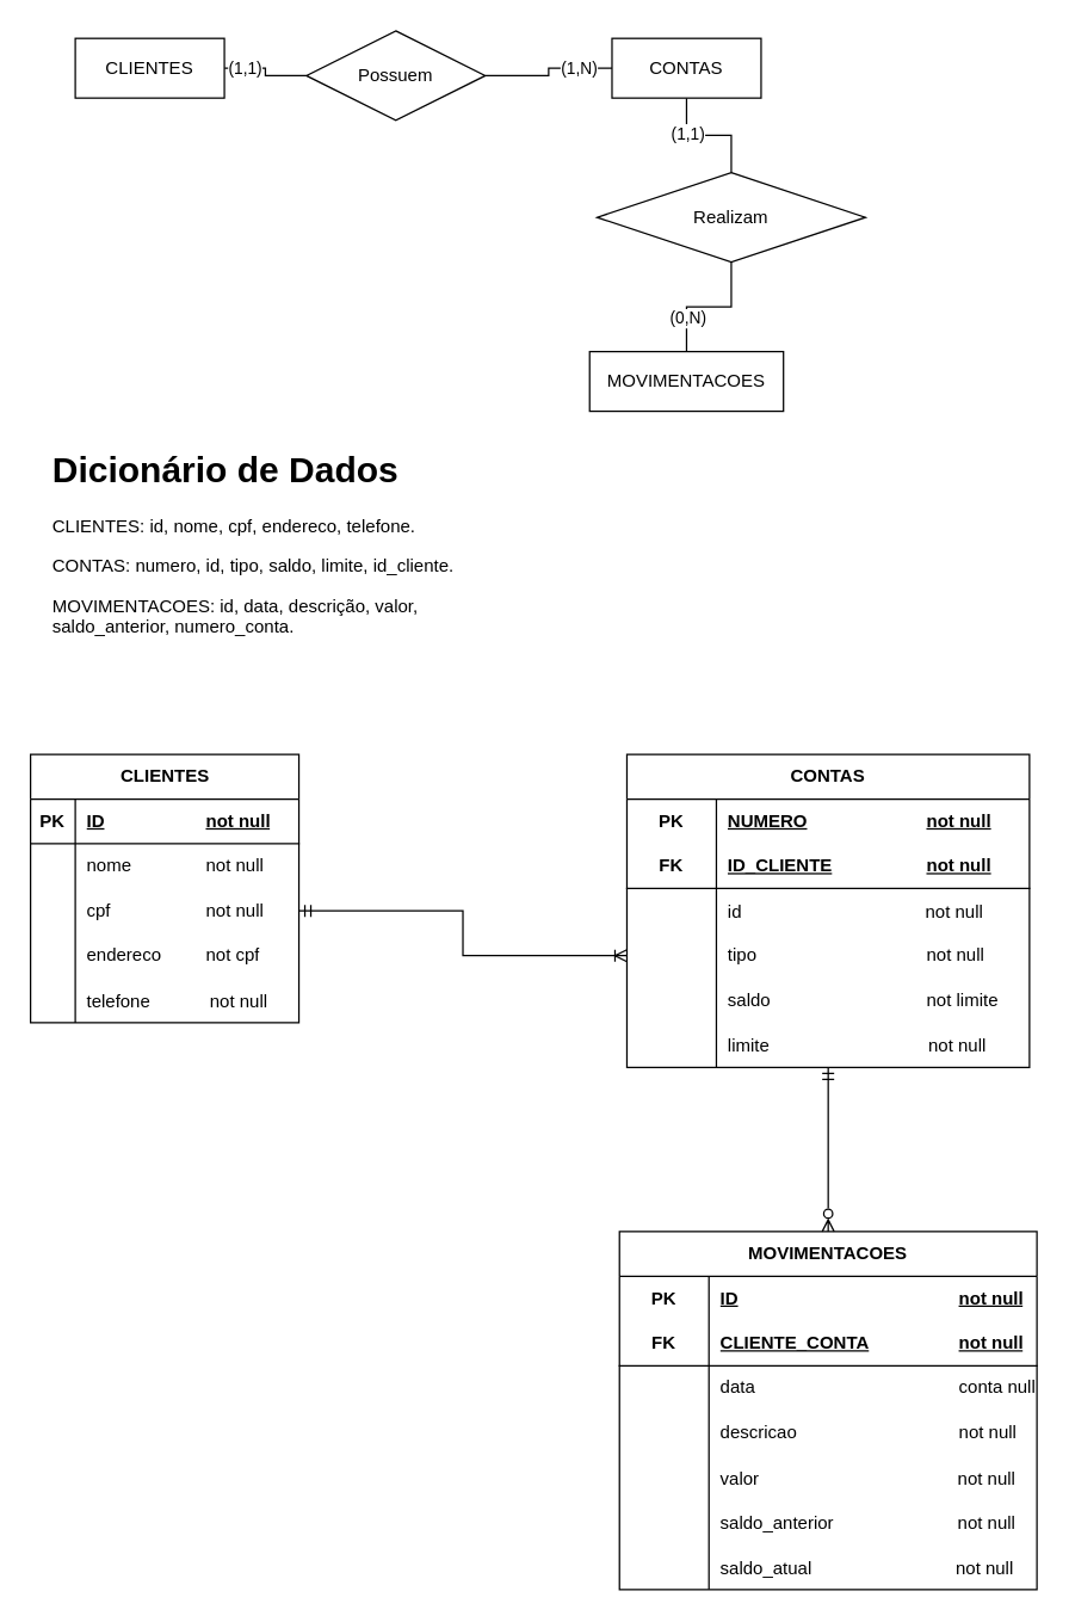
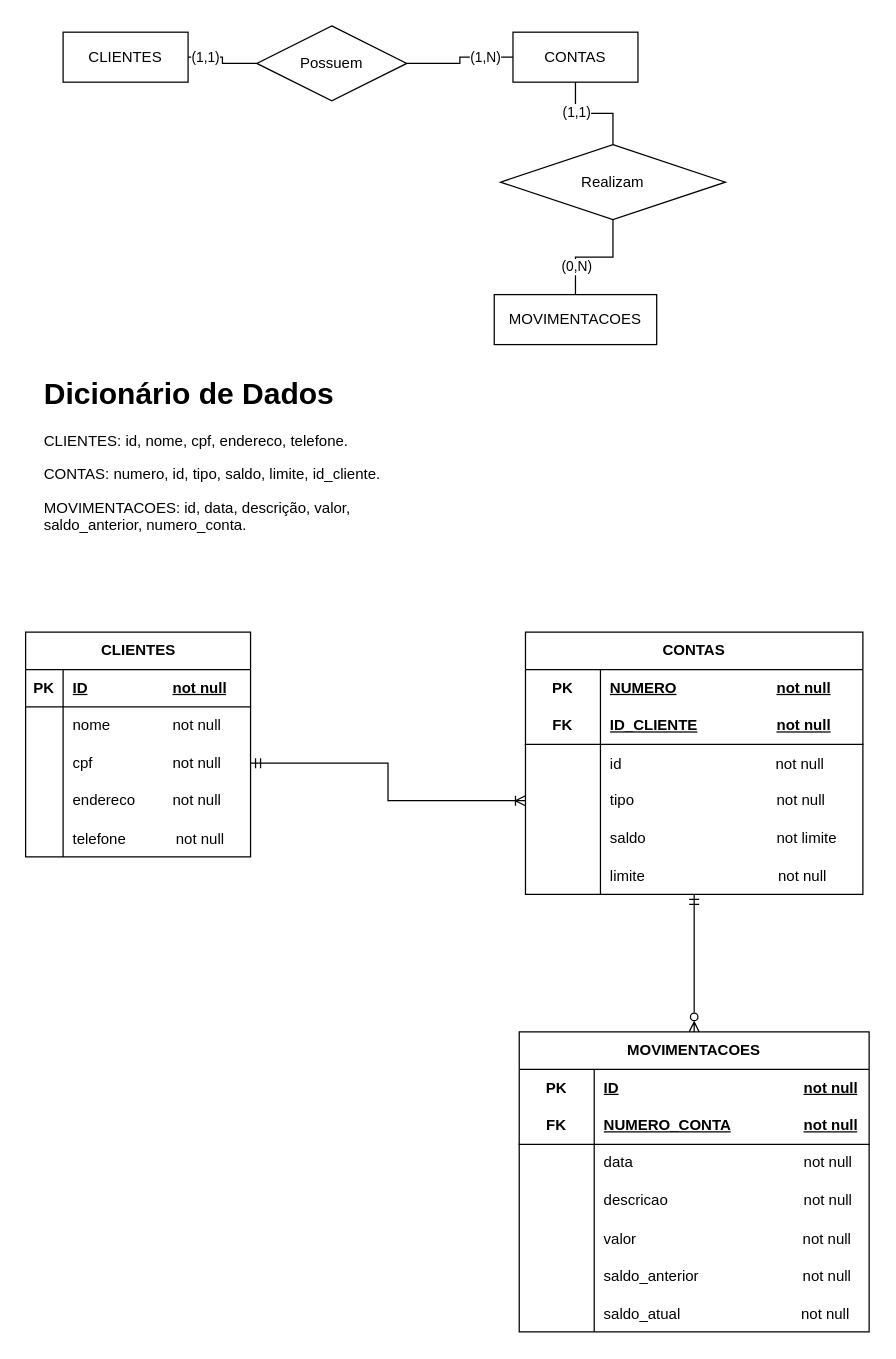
- <mxCell id="28" value="endereco&lt;span style=&quot;white-space: pre;&quot;&gt;&#09;&lt;/span&gt;&lt;span style=&quot;white-space: pre;&quot;&gt;&#09;&lt;/span&gt;not cpf" style="shape=partialRectangle;connectable=0;fillColor=none;top=0;left=0;bottom=0;right=0;align=left;spacingLeft=6;overflow=hidden;whiteSpace=wrap;html=1;" parent="26" vertex="1"><mxGeometry x="30" width="150" height="30" as="geometry"><mxRectangle width="150" height="30" as="alternateBounds" /></mxGeometry></mxCell>
+ <mxCell id="28" value="endereco&lt;span style=&quot;white-space: pre;&quot;&gt;&#09;&lt;/span&gt;&lt;span style=&quot;white-space: pre;&quot;&gt;&#09;&lt;/span&gt;not null" style="shape=partialRectangle;connectable=0;fillColor=none;top=0;left=0;bottom=0;right=0;align=left;spacingLeft=6;overflow=hidden;whiteSpace=wrap;html=1;" parent="26" vertex="1"><mxGeometry x="30" width="150" height="30" as="geometry"><mxRectangle width="150" height="30" as="alternateBounds" /></mxGeometry></mxCell>
- <mxCell id="38" value="CLIENTE_CONTA&lt;span style=&quot;white-space: pre;&quot;&gt;&#09;&lt;/span&gt;&lt;span style=&quot;white-space: pre;&quot;&gt;&#09;&lt;/span&gt;&lt;span style=&quot;white-space: pre;&quot;&gt;&#09;&lt;/span&gt;not null" style="shape=partialRectangle;connectable=0;fillColor=none;top=0;left=0;bottom=0;right=0;align=left;spacingLeft=6;fontStyle=5;overflow=hidden;html=1;whiteSpace=wrap;" parent="36" vertex="1"><mxGeometry x="60" width="220" height="30" as="geometry"><mxRectangle width="220" height="30" as="alternateBounds" /></mxGeometry></mxCell>
+ <mxCell id="38" value="NUMERO_CONTA&lt;span style=&quot;white-space: pre;&quot;&gt;&#09;&lt;/span&gt;&lt;span style=&quot;white-space: pre;&quot;&gt;&#09;&lt;/span&gt;&lt;span style=&quot;white-space: pre;&quot;&gt;&#09;&lt;/span&gt;not null" style="shape=partialRectangle;connectable=0;fillColor=none;top=0;left=0;bottom=0;right=0;align=left;spacingLeft=6;fontStyle=5;overflow=hidden;html=1;whiteSpace=wrap;" parent="36" vertex="1"><mxGeometry x="60" width="220" height="30" as="geometry"><mxRectangle width="220" height="30" as="alternateBounds" /></mxGeometry></mxCell>
- <mxCell id="41" value="data&lt;span style=&quot;white-space: pre;&quot;&gt;&#09;&lt;/span&gt;&lt;span style=&quot;white-space: pre;&quot;&gt;&#09;&lt;/span&gt;&lt;span style=&quot;white-space: pre;&quot;&gt;&#09;&lt;/span&gt;&lt;span style=&quot;white-space: pre;&quot;&gt;&#09;&lt;/span&gt;&lt;span style=&quot;white-space: pre;&quot;&gt;&#09;&lt;/span&gt;&lt;span style=&quot;white-space: pre;&quot;&gt;&#09;&lt;/span&gt;conta null" style="shape=partialRectangle;connectable=0;fillColor=none;top=0;left=0;bottom=0;right=0;align=left;spacingLeft=6;overflow=hidden;html=1;whiteSpace=wrap;" parent="39" vertex="1"><mxGeometry x="60" width="220" height="30" as="geometry"><mxRectangle width="220" height="30" as="alternateBounds" /></mxGeometry></mxCell>
+ <mxCell id="41" value="data&lt;span style=&quot;white-space: pre;&quot;&gt;&#09;&lt;/span&gt;&lt;span style=&quot;white-space: pre;&quot;&gt;&#09;&lt;/span&gt;&lt;span style=&quot;white-space: pre;&quot;&gt;&#09;&lt;/span&gt;&lt;span style=&quot;white-space: pre;&quot;&gt;&#09;&lt;/span&gt;&lt;span style=&quot;white-space: pre;&quot;&gt;&#09;&lt;/span&gt;&lt;span style=&quot;white-space: pre;&quot;&gt;&#09;&lt;/span&gt;not null" style="shape=partialRectangle;connectable=0;fillColor=none;top=0;left=0;bottom=0;right=0;align=left;spacingLeft=6;overflow=hidden;html=1;whiteSpace=wrap;" parent="39" vertex="1"><mxGeometry x="60" width="220" height="30" as="geometry"><mxRectangle width="220" height="30" as="alternateBounds" /></mxGeometry></mxCell>
